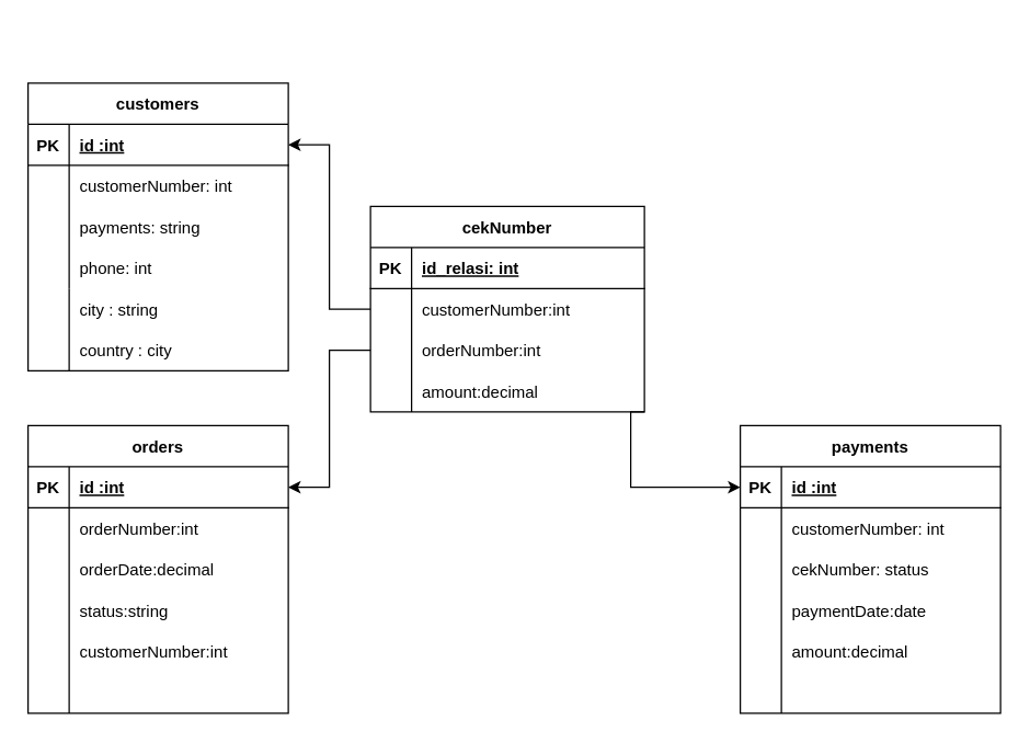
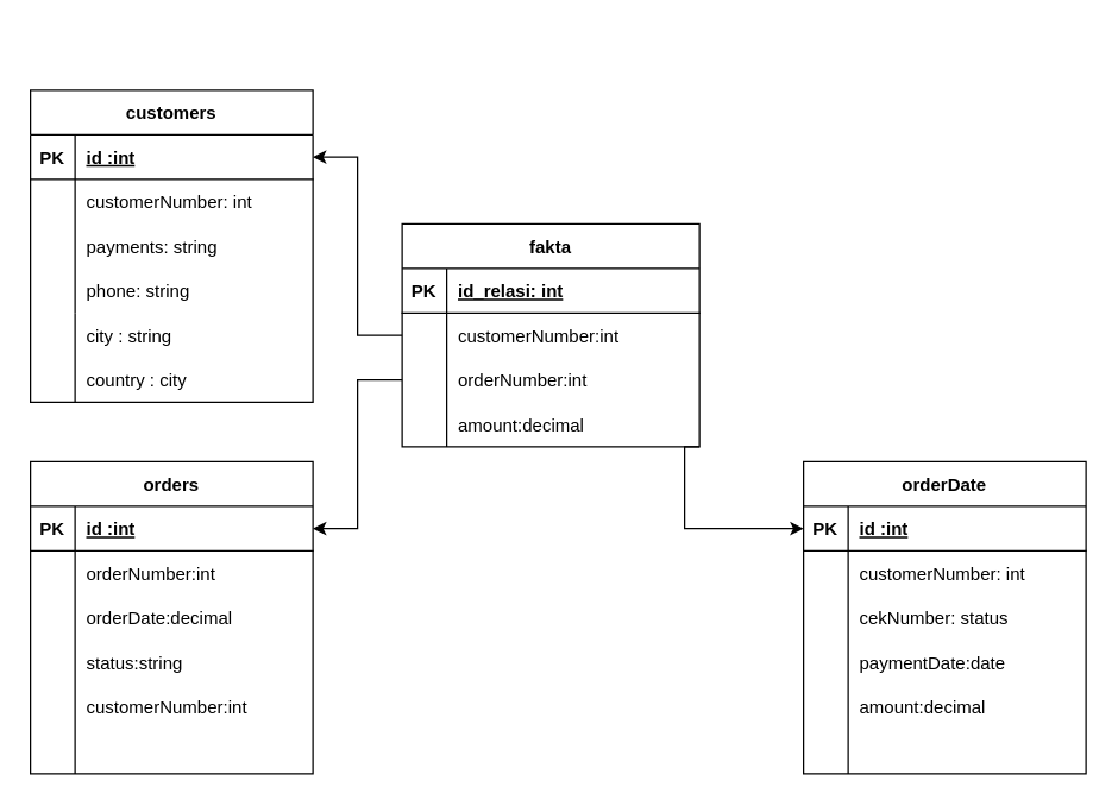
- <mxCell id="56" value="cekNumber" style="shape=table;startSize=30;container=1;collapsible=1;childLayout=tableLayout;fixedRows=1;rowLines=0;fontStyle=1;align=center;resizeLast=1;" vertex="1" parent="1"><mxGeometry x="270" y="150" width="200" height="150" as="geometry" /></mxCell>
+ <mxCell id="56" value="fakta" style="shape=table;startSize=30;container=1;collapsible=1;childLayout=tableLayout;fixedRows=1;rowLines=0;fontStyle=1;align=center;resizeLast=1;" vertex="1" parent="1"><mxGeometry x="270" y="150" width="200" height="150" as="geometry" /></mxCell>
- <mxCell id="17" value="phone: int" style="shape=partialRectangle;connectable=0;fillColor=none;top=0;left=0;bottom=0;right=0;align=left;spacingLeft=6;overflow=hidden;" vertex="1" parent="1"><mxGeometry x="50" y="180" width="150" height="30" as="geometry"><mxRectangle width="150" height="30" as="alternateBounds" /></mxGeometry></mxCell>
+ <mxCell id="17" value="phone: string" style="shape=partialRectangle;connectable=0;fillColor=none;top=0;left=0;bottom=0;right=0;align=left;spacingLeft=6;overflow=hidden;" vertex="1" parent="1"><mxGeometry x="50" y="180" width="150" height="30" as="geometry"><mxRectangle width="150" height="30" as="alternateBounds" /></mxGeometry></mxCell>
- <mxCell id="20" value="payments" style="shape=table;startSize=30;container=1;collapsible=1;childLayout=tableLayout;fixedRows=1;rowLines=0;fontStyle=1;align=center;resizeLast=1;" vertex="1" parent="1"><mxGeometry x="540" y="310" width="190" height="210" as="geometry" /></mxCell>
+ <mxCell id="20" value="orderDate" style="shape=table;startSize=30;container=1;collapsible=1;childLayout=tableLayout;fixedRows=1;rowLines=0;fontStyle=1;align=center;resizeLast=1;" vertex="1" parent="1"><mxGeometry x="540" y="310" width="190" height="210" as="geometry" /></mxCell>
